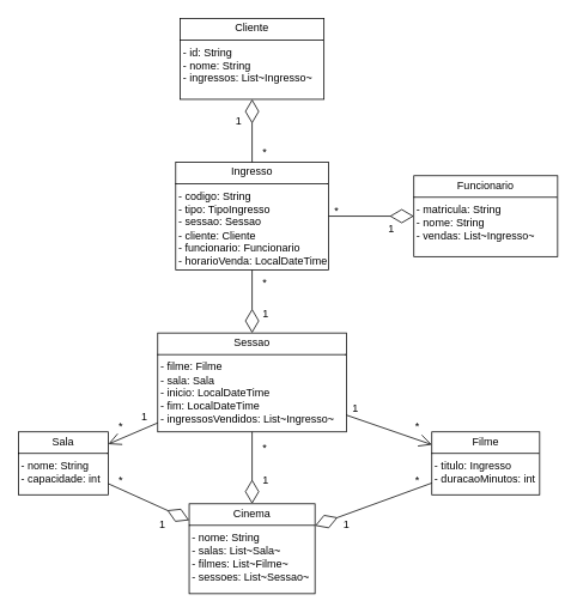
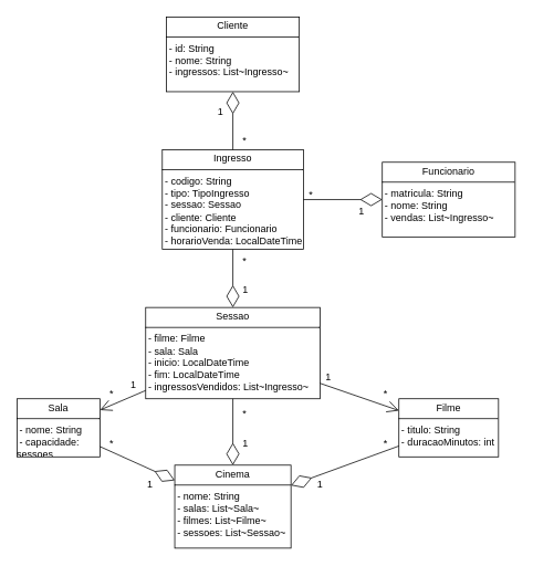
- <mxCell id="4" value="&lt;p style=&quot;margin:0px;margin-top:4px;text-align:center;&quot;&gt;Sala&lt;/p&gt;&lt;hr size=&quot;1&quot; style=&quot;border-style:solid;&quot;&gt;&lt;div class=&quot;cm-line&quot;&gt;&amp;nbsp;- nome: String&lt;/div&gt;&lt;div class=&quot;cm-line&quot;&gt;&amp;nbsp;- capacidade: int&lt;/div&gt;" style="verticalAlign=top;align=left;overflow=fill;html=1;whiteSpace=wrap;" vertex="1" parent="1"><mxGeometry x="20" y="480" width="100" height="70" as="geometry" /></mxCell>
+ <mxCell id="4" value="&lt;p style=&quot;margin:0px;margin-top:4px;text-align:center;&quot;&gt;Sala&lt;/p&gt;&lt;hr size=&quot;1&quot; style=&quot;border-style:solid;&quot;&gt;&lt;div class=&quot;cm-line&quot;&gt;&amp;nbsp;- nome: String&lt;/div&gt;&lt;div class=&quot;cm-line&quot;&gt;&amp;nbsp;- capacidade: sessoes&lt;/div&gt;" style="verticalAlign=top;align=left;overflow=fill;html=1;whiteSpace=wrap;" vertex="1" parent="1"><mxGeometry x="20" y="480" width="100" height="70" as="geometry" /></mxCell>
- <mxCell id="3" value="&lt;p style=&quot;margin:0px;margin-top:4px;text-align:center;&quot;&gt;Filme&lt;/p&gt;&lt;hr size=&quot;1&quot; style=&quot;border-style:solid;&quot;&gt;&lt;div class=&quot;cm-line&quot;&gt;&amp;nbsp;- titulo: Ingresso&lt;/div&gt;&lt;div class=&quot;cm-line&quot;&gt;&amp;nbsp;- duracaoMinutos: int&lt;/div&gt;&lt;div class=&quot;cm-line&quot;&gt;&lt;br&gt;&lt;/div&gt;" style="verticalAlign=top;align=left;overflow=fill;html=1;whiteSpace=wrap;" vertex="1" parent="1"><mxGeometry x="480" y="480" width="120" height="70" as="geometry" /></mxCell>
+ <mxCell id="3" value="&lt;p style=&quot;margin:0px;margin-top:4px;text-align:center;&quot;&gt;Filme&lt;/p&gt;&lt;hr size=&quot;1&quot; style=&quot;border-style:solid;&quot;&gt;&lt;div class=&quot;cm-line&quot;&gt;&amp;nbsp;- titulo: String&lt;/div&gt;&lt;div class=&quot;cm-line&quot;&gt;&amp;nbsp;- duracaoMinutos: int&lt;/div&gt;&lt;div class=&quot;cm-line&quot;&gt;&lt;br&gt;&lt;/div&gt;" style="verticalAlign=top;align=left;overflow=fill;html=1;whiteSpace=wrap;" vertex="1" parent="1"><mxGeometry x="480" y="480" width="120" height="70" as="geometry" /></mxCell>
